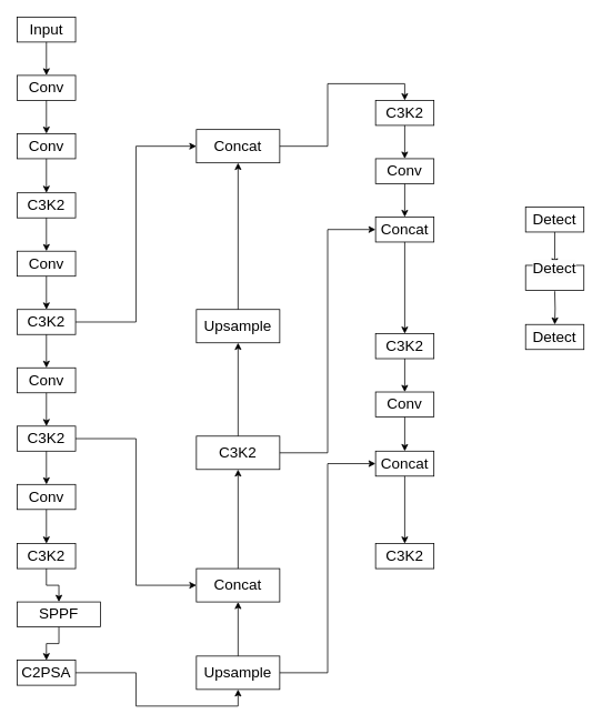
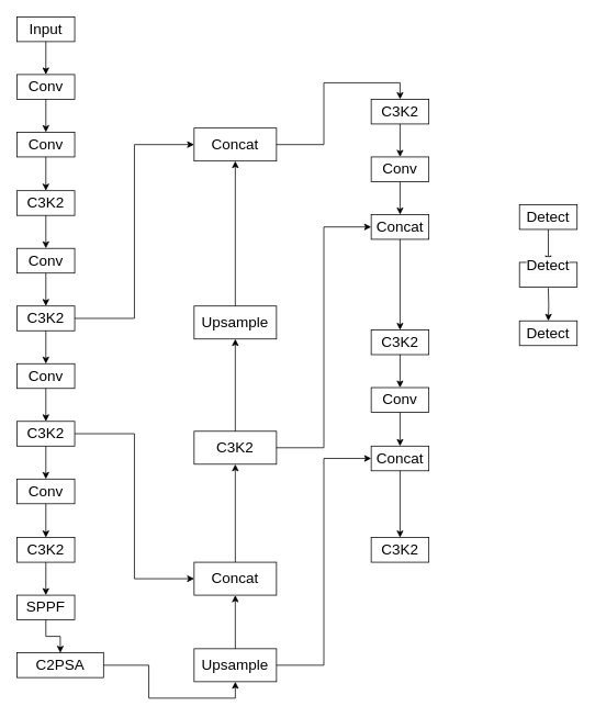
- <mxCell id="25" value="SPPF" style="rounded=0;whiteSpace=wrap;html=1;labelBackgroundColor=none;strokeColor=default;fillColor=none;align=center;fontStyle=0;fontSize=18;" vertex="1" parent="1"><mxGeometry x="20" y="722" width="100" height="30" as="geometry" /></mxCell>
+ <mxCell id="25" value="SPPF" style="rounded=0;whiteSpace=wrap;html=1;labelBackgroundColor=none;strokeColor=default;fillColor=none;align=center;fontStyle=0;fontSize=18;" vertex="1" parent="1"><mxGeometry x="20" y="722" width="70" height="30" as="geometry" /></mxCell>
- <mxCell id="27" value="C2PSA" style="rounded=0;whiteSpace=wrap;html=1;labelBackgroundColor=none;strokeColor=default;fillColor=none;align=center;fontStyle=0;fontSize=18;" vertex="1" parent="1"><mxGeometry x="20" y="792" width="70" height="30" as="geometry" /></mxCell>
+ <mxCell id="27" value="C2PSA" style="rounded=0;whiteSpace=wrap;html=1;labelBackgroundColor=none;strokeColor=default;fillColor=none;align=center;fontStyle=0;fontSize=18;" vertex="1" parent="1"><mxGeometry x="20" y="792" width="105" height="30" as="geometry" /></mxCell>
